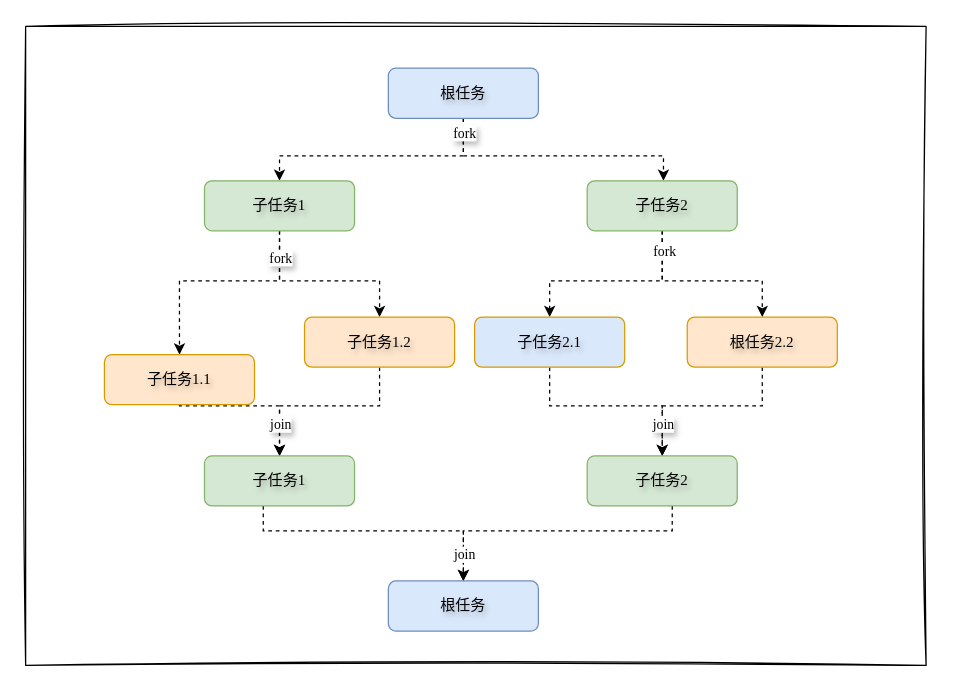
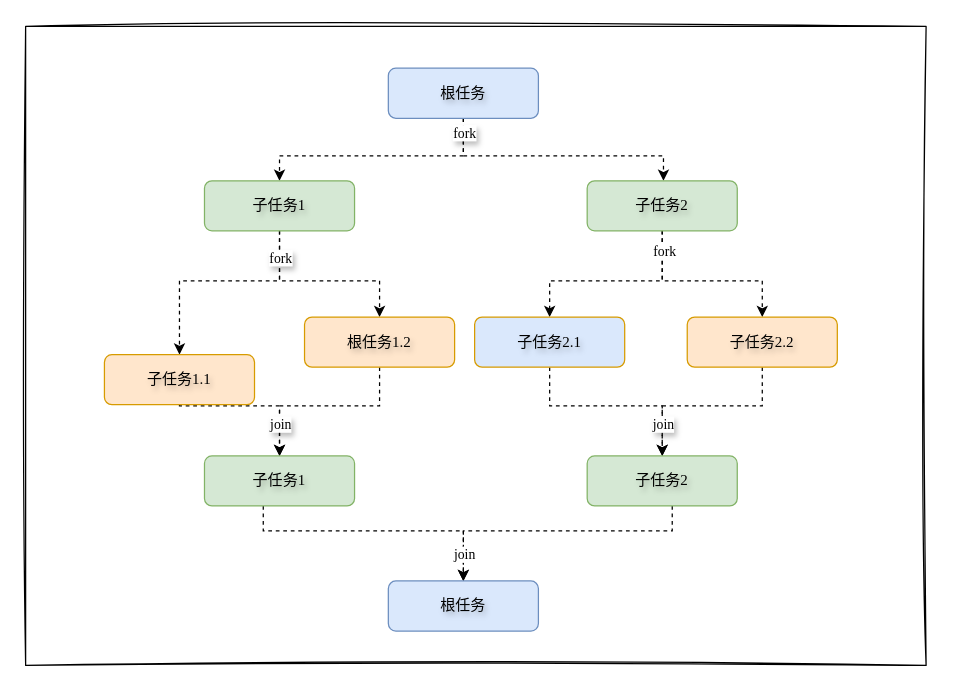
- <mxCell id="19" value="子任务1.2" style="whiteSpace=wrap;html=1;rounded=1;fillColor=#ffe6cc;strokeColor=#d79b00;labelBorderColor=none;textShadow=1;fontFamily=Times New Roman;shadow=0;glass=0;" vertex="1" parent="1"><mxGeometry x="243" y="253" width="120" height="40" as="geometry" /></mxCell>
+ <mxCell id="19" value="根任务1.2" style="whiteSpace=wrap;html=1;rounded=1;fillColor=#ffe6cc;strokeColor=#d79b00;labelBorderColor=none;textShadow=1;fontFamily=Times New Roman;shadow=0;glass=0;" vertex="1" parent="1"><mxGeometry x="243" y="253" width="120" height="40" as="geometry" /></mxCell>
- <mxCell id="21" value="根任务2.2" style="whiteSpace=wrap;html=1;rounded=1;fillColor=#ffe6cc;strokeColor=#d79b00;labelBorderColor=none;textShadow=1;fontFamily=Times New Roman;shadow=0;glass=0;" vertex="1" parent="1"><mxGeometry x="549" y="253" width="120" height="40" as="geometry" /></mxCell>
+ <mxCell id="21" value="子任务2.2" style="whiteSpace=wrap;html=1;rounded=1;fillColor=#ffe6cc;strokeColor=#d79b00;labelBorderColor=none;textShadow=1;fontFamily=Times New Roman;shadow=0;glass=0;" vertex="1" parent="1"><mxGeometry x="549" y="253" width="120" height="40" as="geometry" /></mxCell>
